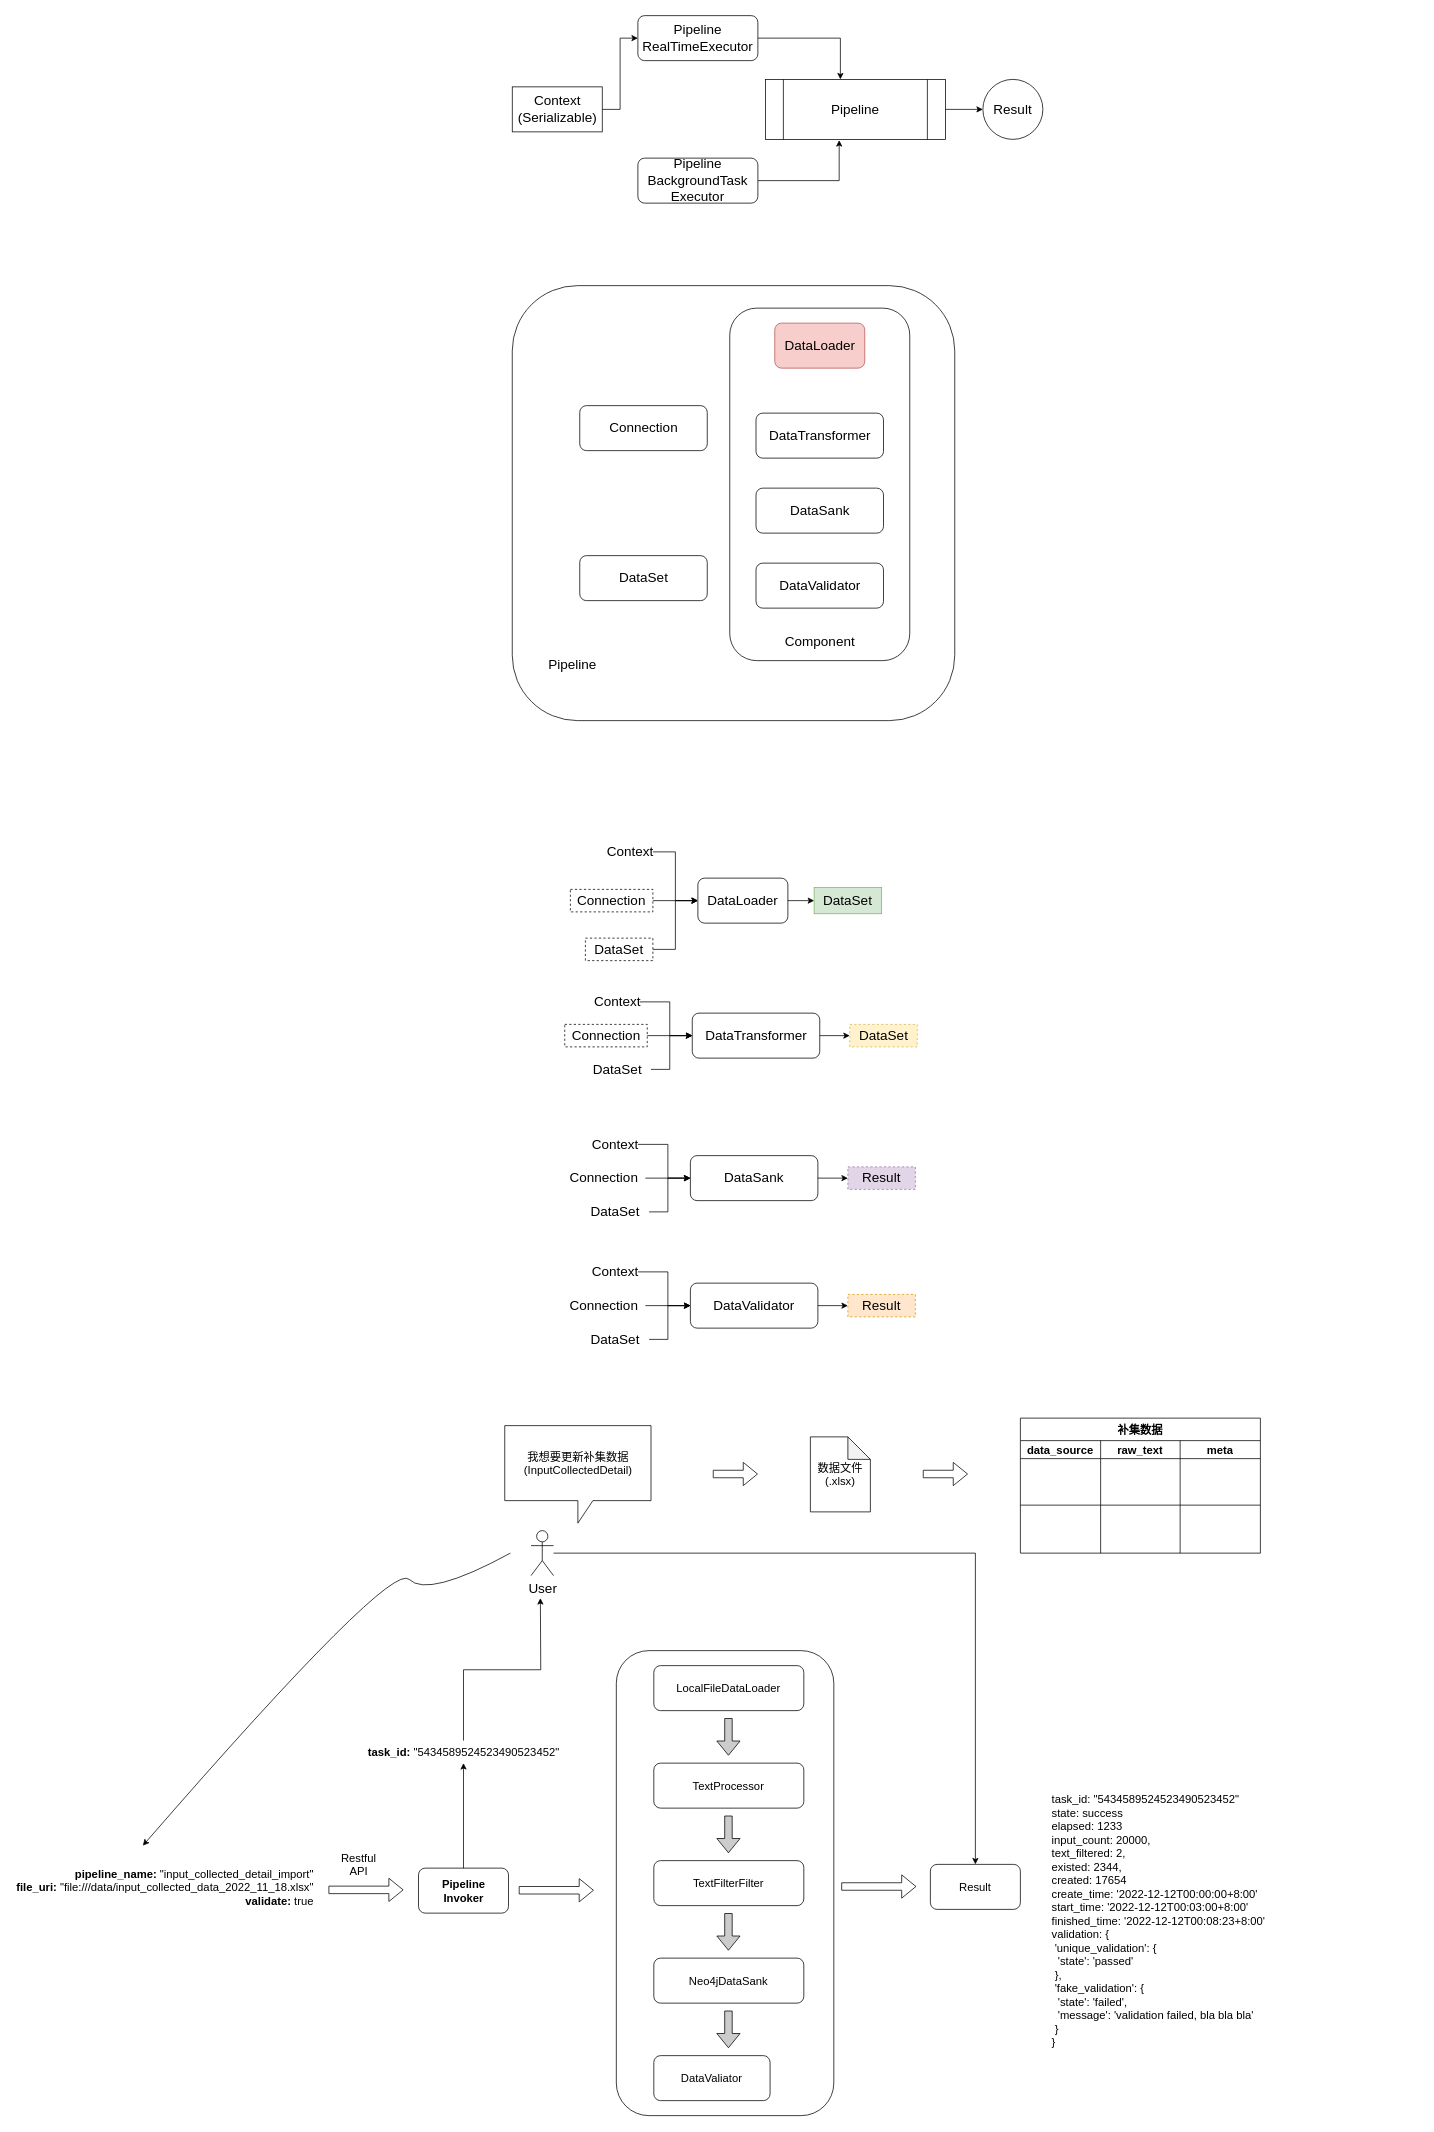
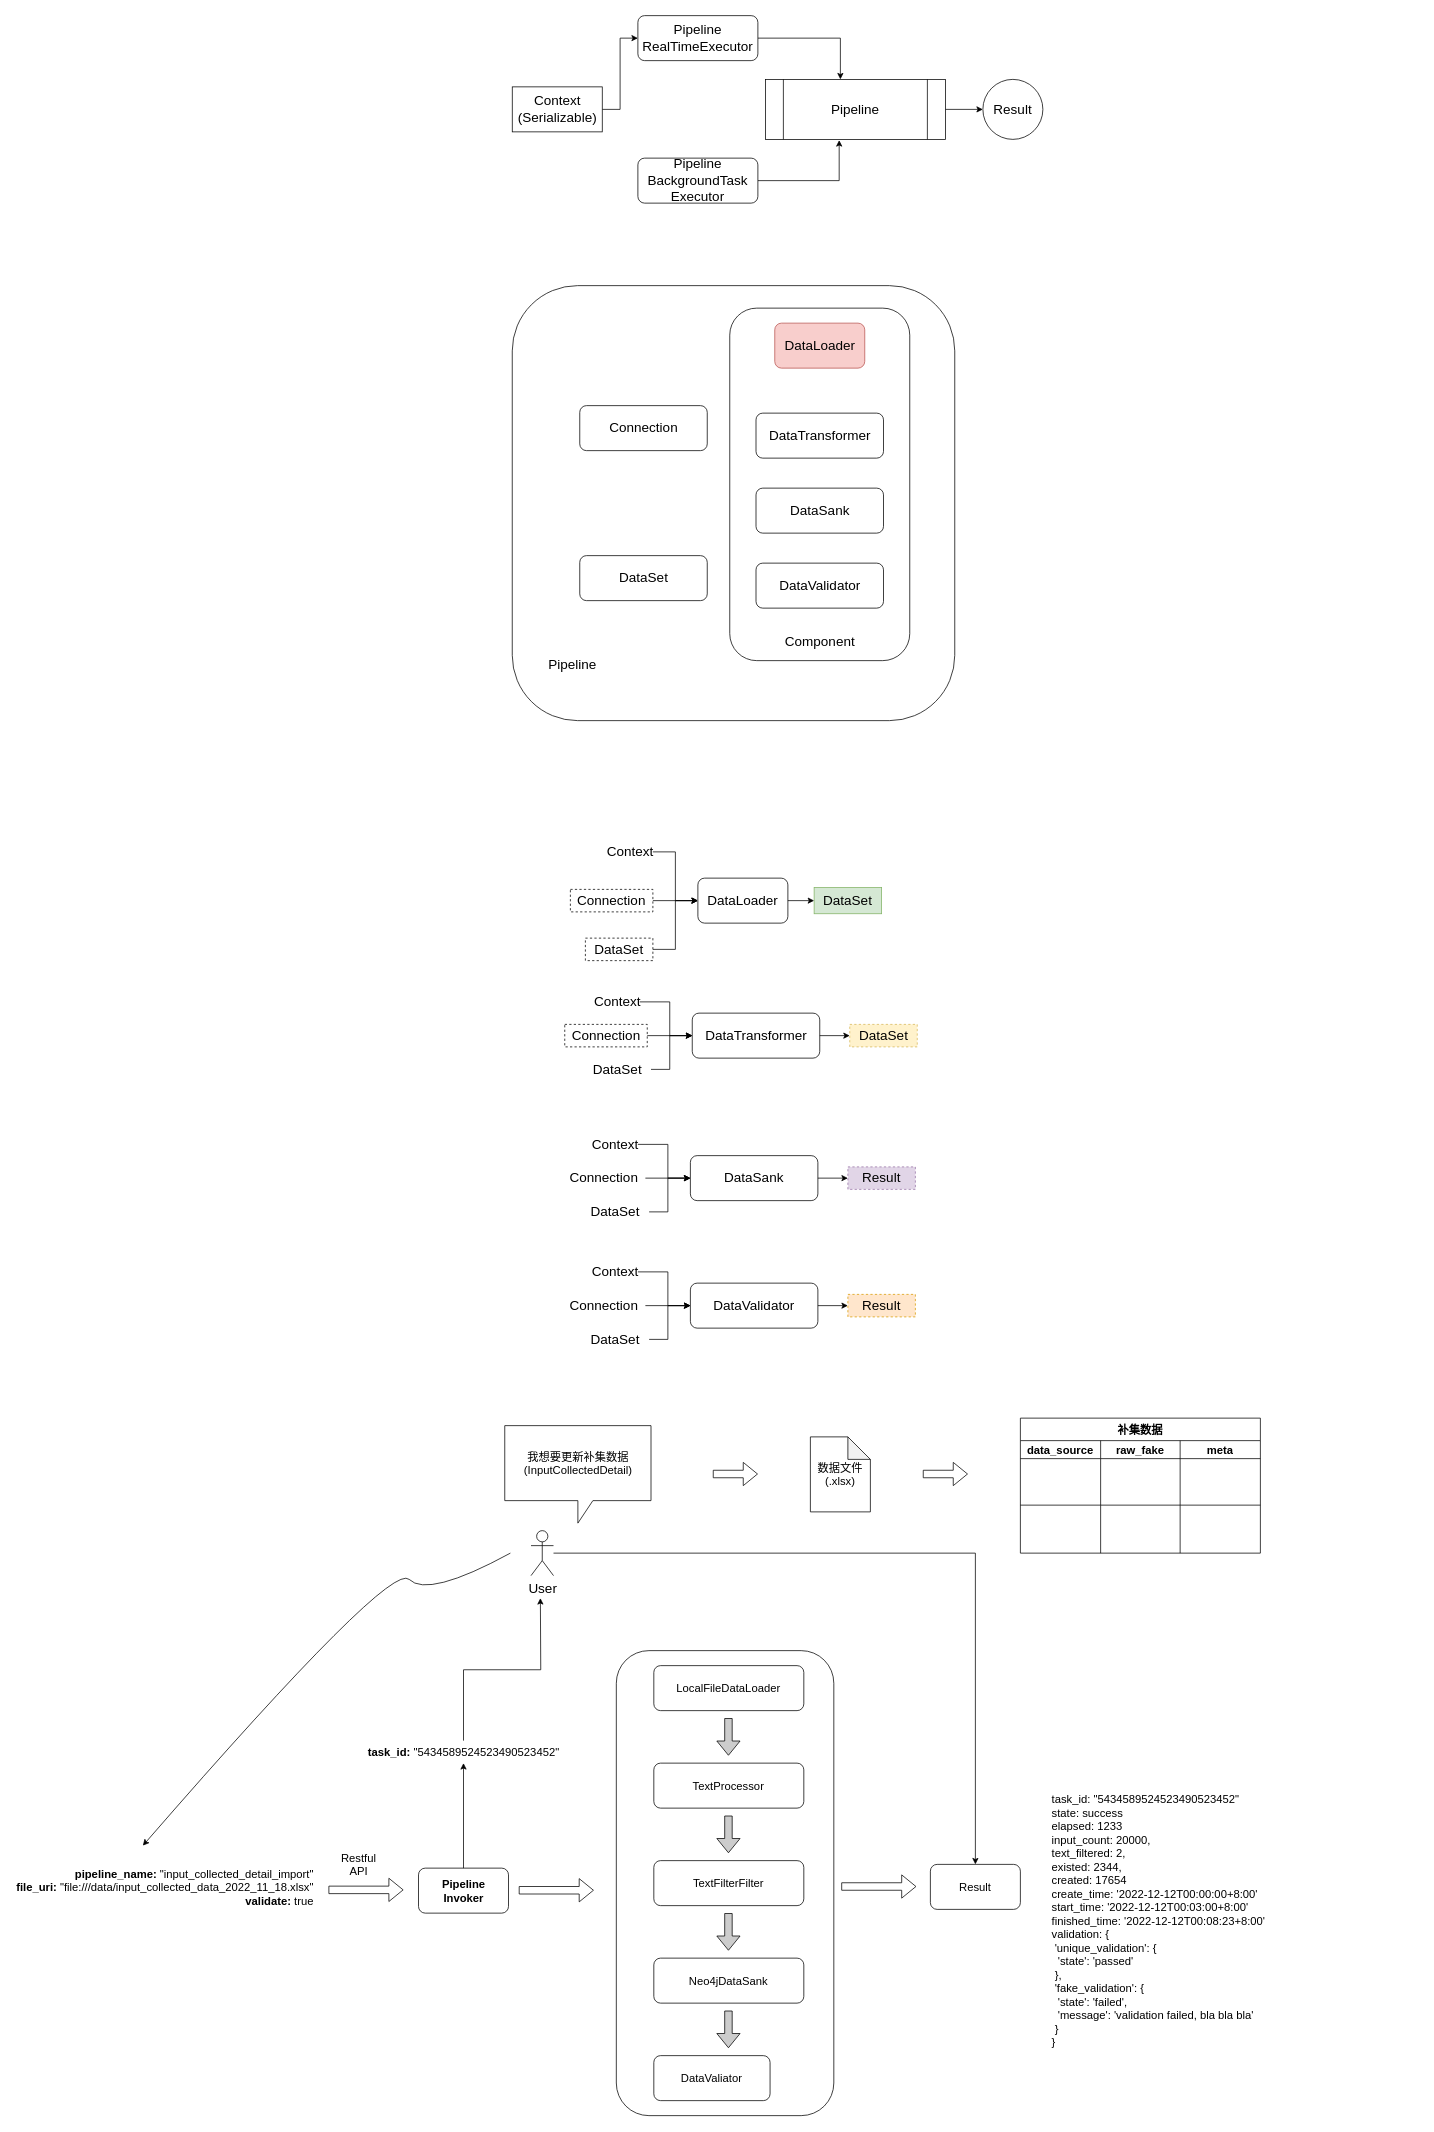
- <mxCell id="69" value="&lt;b&gt;raw_text&lt;/b&gt;" style="shape=partialRectangle;html=1;whiteSpace=wrap;connectable=0;fillColor=none;top=0;left=0;bottom=0;right=0;overflow=hidden;strokeColor=default;fontSize=15;" parent="67" vertex="1"><mxGeometry x="107" width="106" height="24" as="geometry"><mxRectangle width="106" height="24" as="alternateBounds" /></mxGeometry></mxCell>
+ <mxCell id="69" value="&lt;b&gt;raw_fake&lt;/b&gt;" style="shape=partialRectangle;html=1;whiteSpace=wrap;connectable=0;fillColor=none;top=0;left=0;bottom=0;right=0;overflow=hidden;strokeColor=default;fontSize=15;" parent="67" vertex="1"><mxGeometry x="107" width="106" height="24" as="geometry"><mxRectangle width="106" height="24" as="alternateBounds" /></mxGeometry></mxCell>
